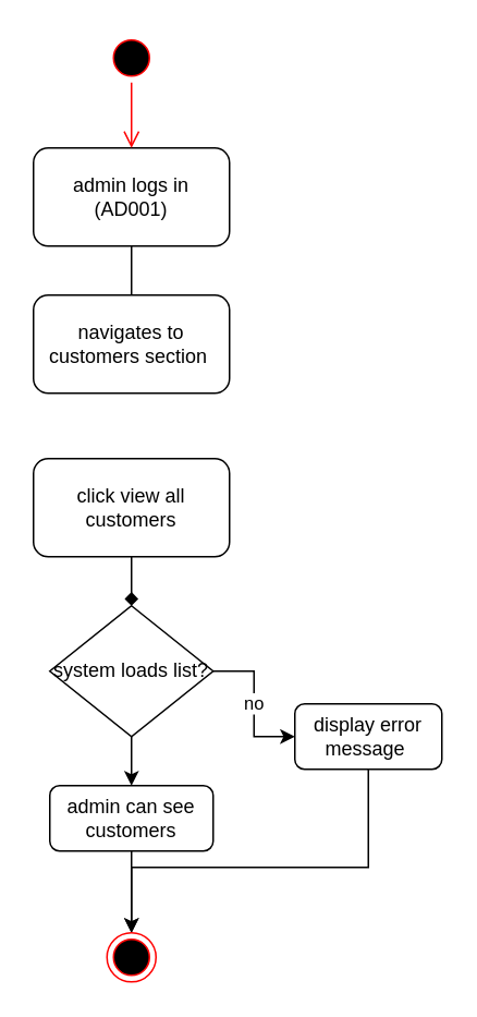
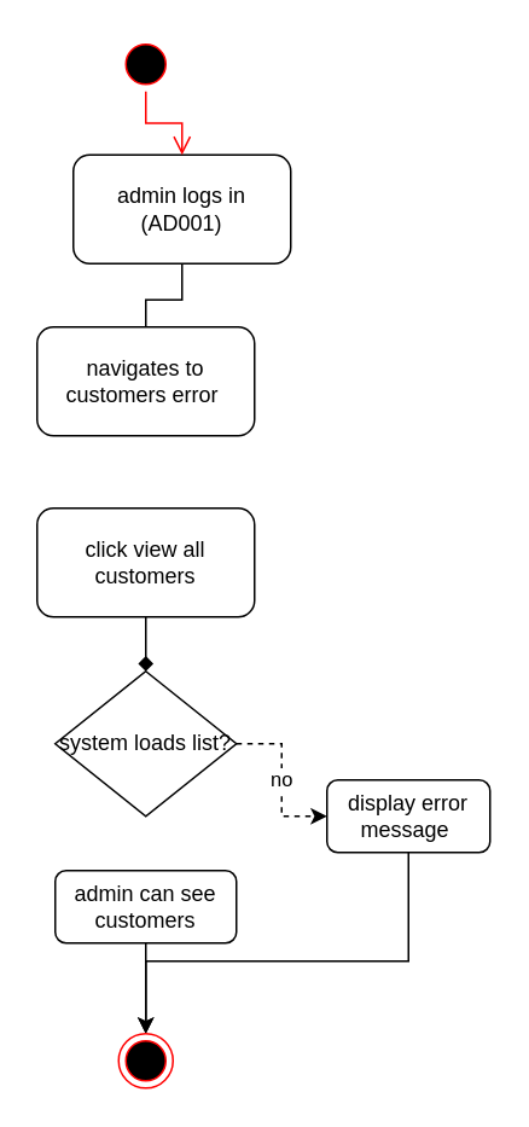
- <mxCell id="3" value="admin logs in (AD001)" style="rounded=1;whiteSpace=wrap;html=1;" vertex="1" parent="1"><mxGeometry x="20" y="90" width="120" height="60" as="geometry" /></mxCell>
+ <mxCell id="3" value="admin logs in (AD001)" style="rounded=1;whiteSpace=wrap;html=1;" vertex="1" parent="1"><mxGeometry x="40" y="85" width="120" height="60" as="geometry" /></mxCell>
- <mxCell id="4" value="navigates to customers section&amp;nbsp;" style="rounded=1;whiteSpace=wrap;html=1;" vertex="1" parent="1"><mxGeometry x="20" y="180" width="120" height="60" as="geometry" /></mxCell>
+ <mxCell id="4" value="navigates to customers error&amp;nbsp;" style="rounded=1;whiteSpace=wrap;html=1;" vertex="1" parent="1"><mxGeometry x="20" y="180" width="120" height="60" as="geometry" /></mxCell>
- <mxCell id="7" value="no" style="edgeStyle=orthogonalEdgeStyle;rounded=0;orthogonalLoop=1;jettySize=auto;html=1;exitX=1;exitY=0.5;exitDx=0;exitDy=0;" edge="1" parent="1" source="9" target="13"><mxGeometry relative="1" as="geometry" /></mxCell>
+ <mxCell id="7" value="no" style="edgeStyle=orthogonalEdgeStyle;rounded=0;orthogonalLoop=1;jettySize=auto;html=1;exitX=1;exitY=0.5;exitDx=0;exitDy=0;dashed=1;" edge="1" parent="1" source="9" target="13"><mxGeometry relative="1" as="geometry" /></mxCell>
- <mxCell id="8" value="" style="edgeStyle=orthogonalEdgeStyle;rounded=0;orthogonalLoop=1;jettySize=auto;html=1;" edge="1" parent="1" source="9" target="15"><mxGeometry relative="1" as="geometry" /></mxCell>
